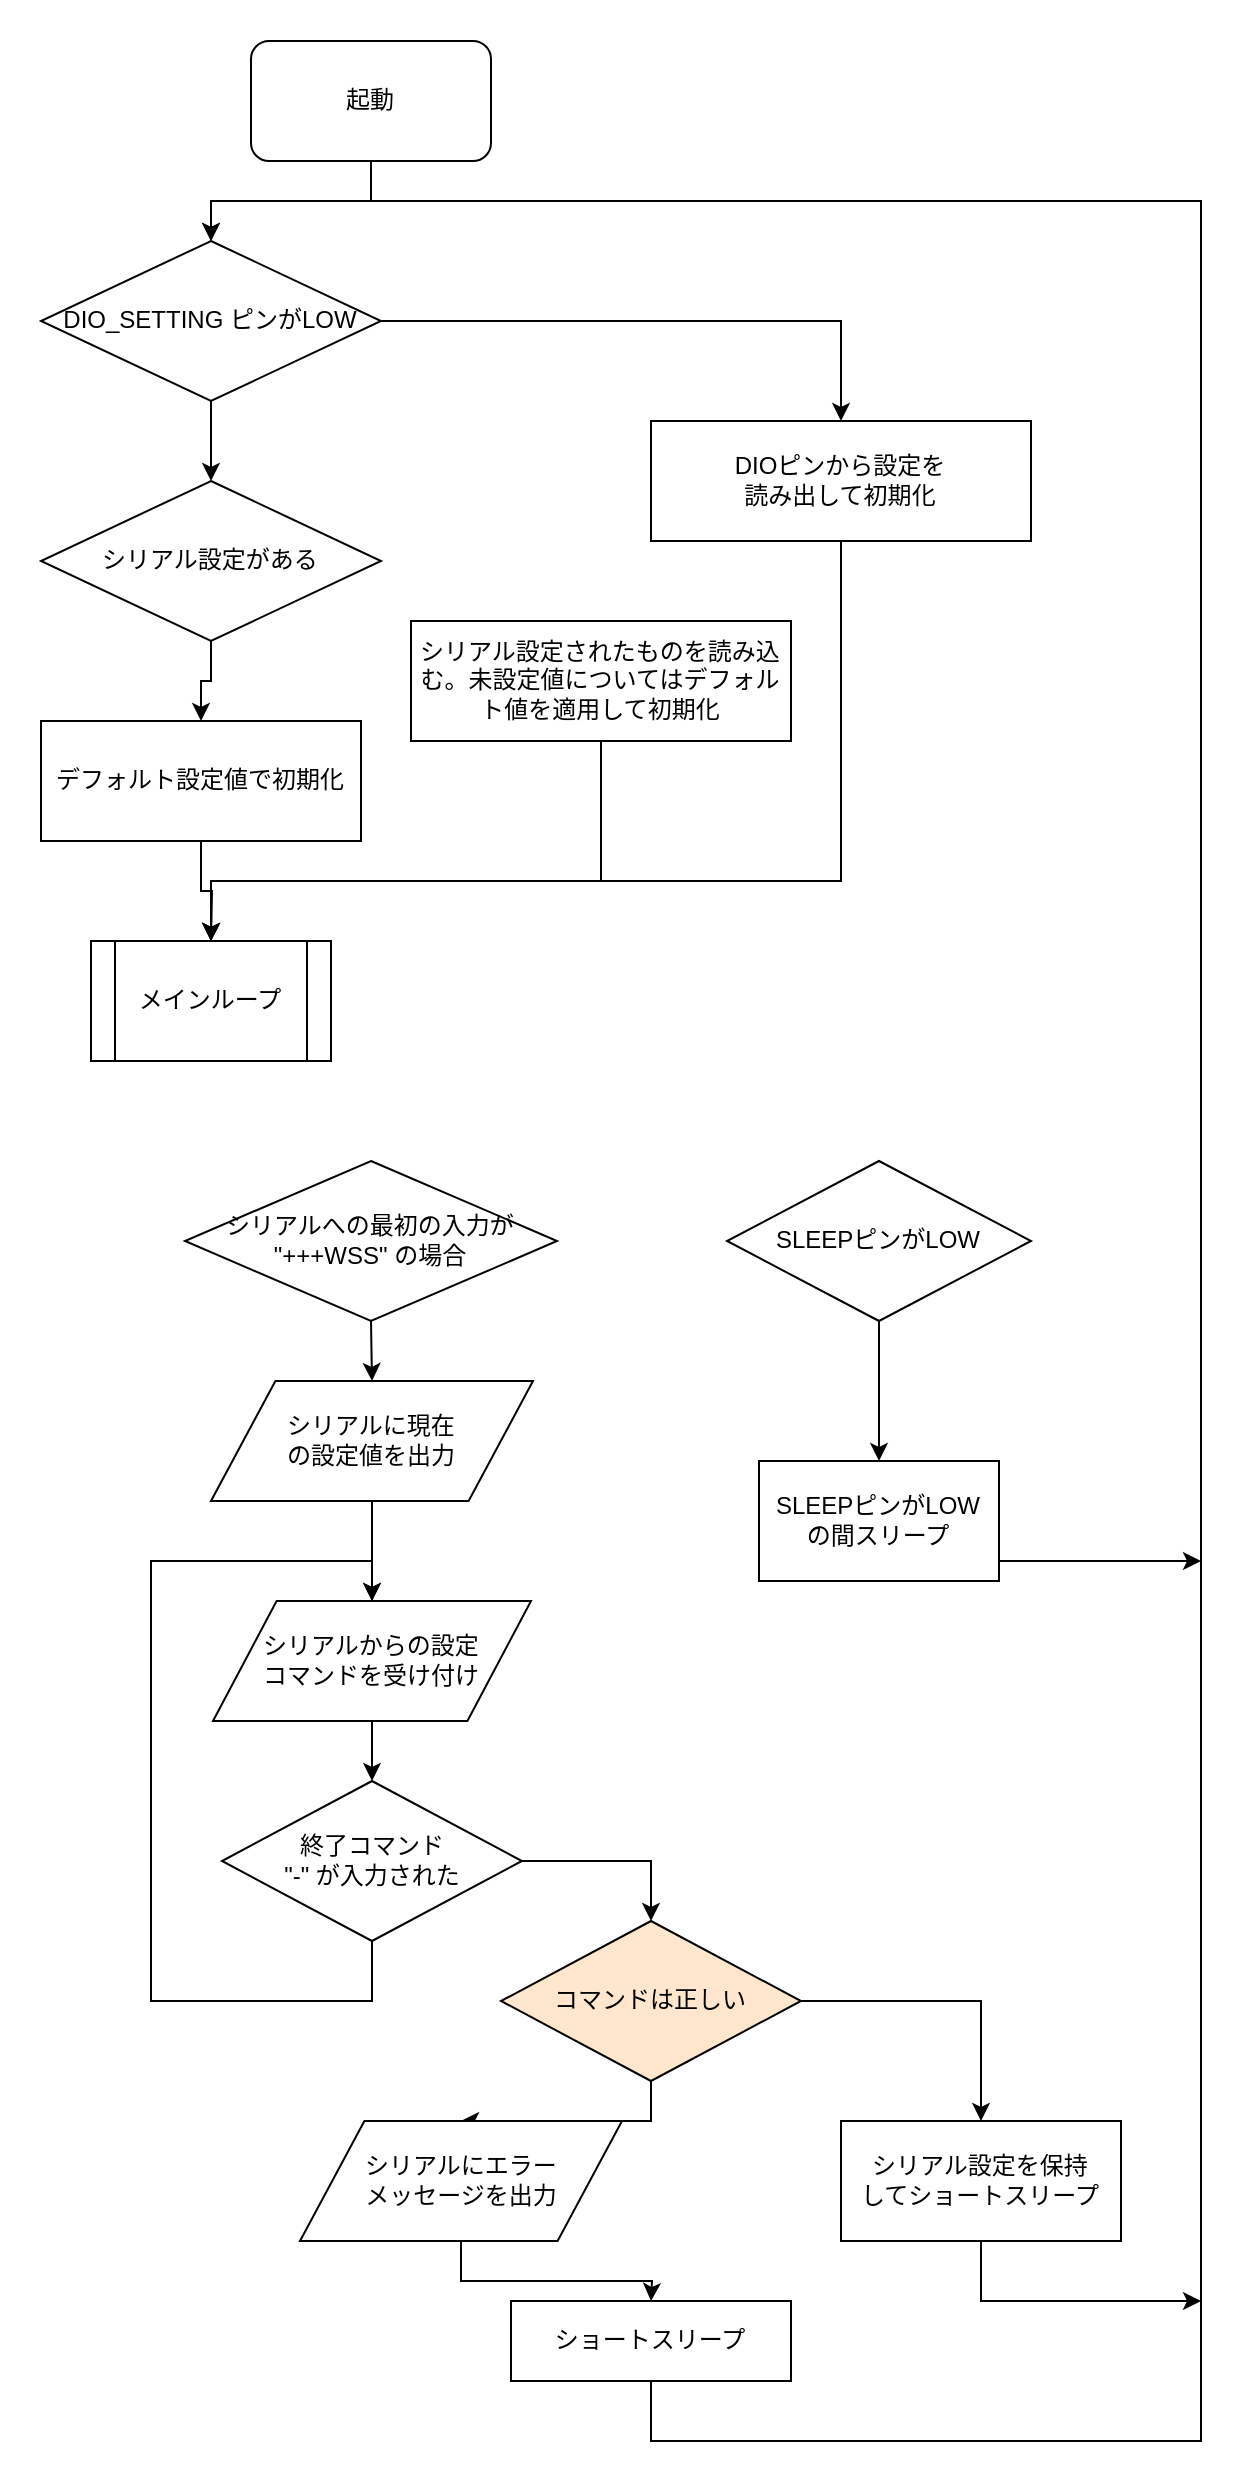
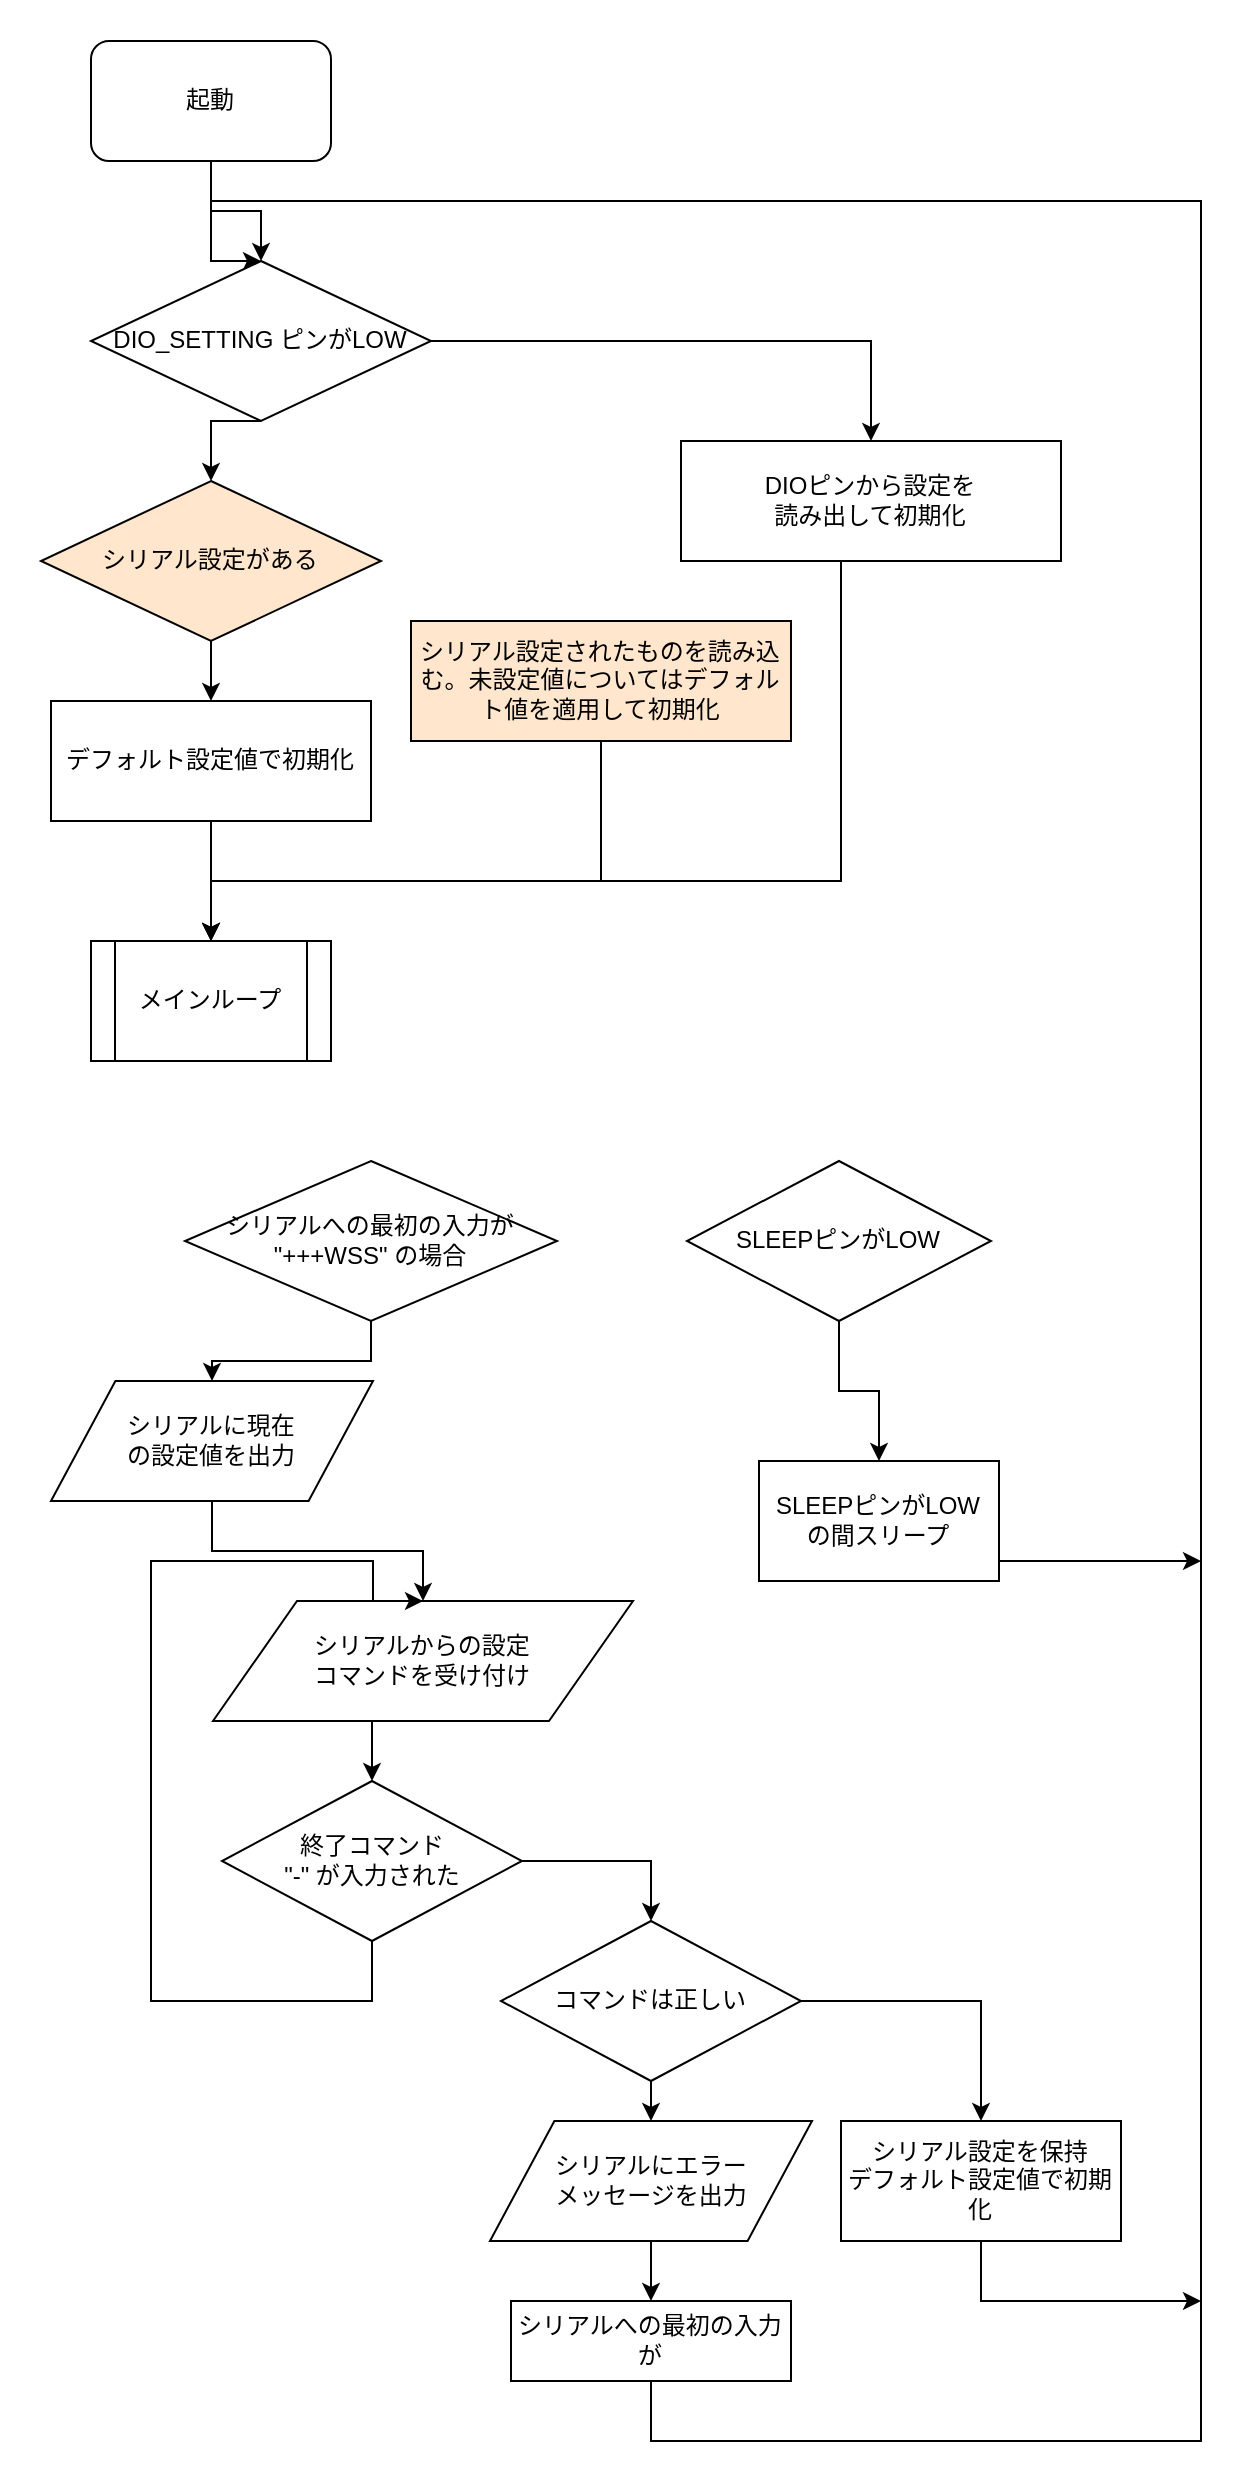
- <mxCell id="3" value="起動" style="rounded=1;whiteSpace=wrap;html=1;" vertex="1" parent="1"><mxGeometry x="125" y="20" width="120" height="60" as="geometry" /></mxCell>
+ <mxCell id="3" value="起動" style="rounded=1;whiteSpace=wrap;html=1;" vertex="1" parent="1"><mxGeometry x="45" y="20" width="120" height="60" as="geometry" /></mxCell>
- <mxCell id="6" value="DIO_SETTING ピンがLOW" style="rhombus;whiteSpace=wrap;html=1;" vertex="1" parent="1"><mxGeometry x="20" y="120" width="170" height="80" as="geometry" /></mxCell>
+ <mxCell id="6" value="DIO_SETTING ピンがLOW" style="rhombus;whiteSpace=wrap;html=1;" vertex="1" parent="1"><mxGeometry x="45" y="130" width="170" height="80" as="geometry" /></mxCell>
- <mxCell id="8" value="DIOピンから設定を&lt;br&gt;読み出して初期化" style="rounded=0;whiteSpace=wrap;html=1;" vertex="1" parent="1"><mxGeometry x="325" y="210" width="190" height="60" as="geometry" /></mxCell>
+ <mxCell id="8" value="DIOピンから設定を&lt;br&gt;読み出して初期化" style="rounded=0;whiteSpace=wrap;html=1;" vertex="1" parent="1"><mxGeometry x="340" y="220" width="190" height="60" as="geometry" /></mxCell>
- <mxCell id="10" value="シリアル設定がある" style="rhombus;whiteSpace=wrap;html=1;" vertex="1" parent="1"><mxGeometry x="20" y="240" width="170" height="80" as="geometry" /></mxCell>
+ <mxCell id="10" value="シリアル設定がある" style="rhombus;whiteSpace=wrap;html=1;fillColor=#ffe6cc;" vertex="1" parent="1"><mxGeometry x="20" y="240" width="170" height="80" as="geometry" /></mxCell>
- <mxCell id="14" value="シリアル設定されたものを読み込む。未設定値についてはデフォルト値を適用して初期化" style="rounded=0;whiteSpace=wrap;html=1;" vertex="1" parent="1"><mxGeometry x="205" y="310" width="190" height="60" as="geometry" /></mxCell>
+ <mxCell id="14" value="シリアル設定されたものを読み込む。未設定値についてはデフォルト値を適用して初期化" style="rounded=0;whiteSpace=wrap;html=1;fillColor=#ffe6cc;" vertex="1" parent="1"><mxGeometry x="205" y="310" width="190" height="60" as="geometry" /></mxCell>
- <mxCell id="12" value="デフォルト設定値で初期化" style="rounded=0;whiteSpace=wrap;html=1;" vertex="1" parent="1"><mxGeometry x="20" y="360" width="160" height="60" as="geometry" /></mxCell>
+ <mxCell id="12" value="デフォルト設定値で初期化" style="rounded=0;whiteSpace=wrap;html=1;" vertex="1" parent="1"><mxGeometry x="25" y="350" width="160" height="60" as="geometry" /></mxCell>
- <mxCell id="17" value="SLEEPピンがLOW" style="rhombus;whiteSpace=wrap;html=1;" vertex="1" parent="1"><mxGeometry x="363" y="580" width="152" height="80" as="geometry" /></mxCell>
+ <mxCell id="17" value="SLEEPピンがLOW" style="rhombus;whiteSpace=wrap;html=1;" vertex="1" parent="1"><mxGeometry x="343" y="580" width="152" height="80" as="geometry" /></mxCell>
- <mxCell id="23" value="シリアルに現在&lt;br&gt;の設定値を出力" style="shape=parallelogram;perimeter=parallelogramPerimeter;whiteSpace=wrap;html=1;" vertex="1" parent="1"><mxGeometry x="105" y="690" width="161" height="60" as="geometry" /></mxCell>
+ <mxCell id="23" value="シリアルに現在&lt;br&gt;の設定値を出力" style="shape=parallelogram;perimeter=parallelogramPerimeter;whiteSpace=wrap;html=1;" vertex="1" parent="1"><mxGeometry x="25" y="690" width="161" height="60" as="geometry" /></mxCell>
- <mxCell id="25" value="シリアルからの設定&lt;br&gt;コマンドを受け付け" style="shape=parallelogram;perimeter=parallelogramPerimeter;whiteSpace=wrap;html=1;" vertex="1" parent="1"><mxGeometry x="106" y="800" width="159" height="60" as="geometry" /></mxCell>
+ <mxCell id="25" value="シリアルからの設定&lt;br&gt;コマンドを受け付け" style="shape=parallelogram;perimeter=parallelogramPerimeter;whiteSpace=wrap;html=1;" vertex="1" parent="1"><mxGeometry x="106" y="800" width="210" height="60" as="geometry" /></mxCell>
- <mxCell id="31" value="コマンドは正しい" style="rhombus;whiteSpace=wrap;html=1;fillColor=#ffe6cc;" vertex="1" parent="1"><mxGeometry x="250" y="960" width="150" height="80" as="geometry" /></mxCell>
+ <mxCell id="31" value="コマンドは正しい" style="rhombus;whiteSpace=wrap;html=1;" vertex="1" parent="1"><mxGeometry x="250" y="960" width="150" height="80" as="geometry" /></mxCell>
- <mxCell id="33" value="シリアルにエラー&lt;br&gt;メッセージを出力" style="shape=parallelogram;perimeter=parallelogramPerimeter;whiteSpace=wrap;html=1;" vertex="1" parent="1"><mxGeometry x="149.5" y="1060" width="161" height="60" as="geometry" /></mxCell>
+ <mxCell id="33" value="シリアルにエラー&lt;br&gt;メッセージを出力" style="shape=parallelogram;perimeter=parallelogramPerimeter;whiteSpace=wrap;html=1;" vertex="1" parent="1"><mxGeometry x="244.5" y="1060" width="161" height="60" as="geometry" /></mxCell>
- <mxCell id="35" value="シリアル設定を保持&lt;br&gt;してショートスリープ" style="rounded=0;whiteSpace=wrap;html=1;" vertex="1" parent="1"><mxGeometry x="420" y="1060" width="140" height="60" as="geometry" /></mxCell>
+ <mxCell id="35" value="シリアル設定を保持&lt;br&gt;デフォルト設定値で初期化" style="rounded=0;whiteSpace=wrap;html=1;" vertex="1" parent="1"><mxGeometry x="420" y="1060" width="140" height="60" as="geometry" /></mxCell>
- <mxCell id="37" value="ショートスリープ" style="rounded=0;whiteSpace=wrap;html=1;" vertex="1" parent="1"><mxGeometry x="255" y="1150" width="140" height="40" as="geometry" /></mxCell>
+ <mxCell id="37" value="シリアルへの最初の入力が" style="rounded=0;whiteSpace=wrap;html=1;" vertex="1" parent="1"><mxGeometry x="255" y="1150" width="140" height="40" as="geometry" /></mxCell>
